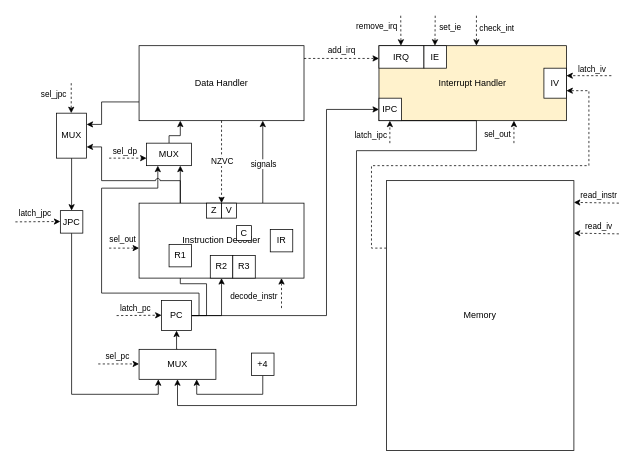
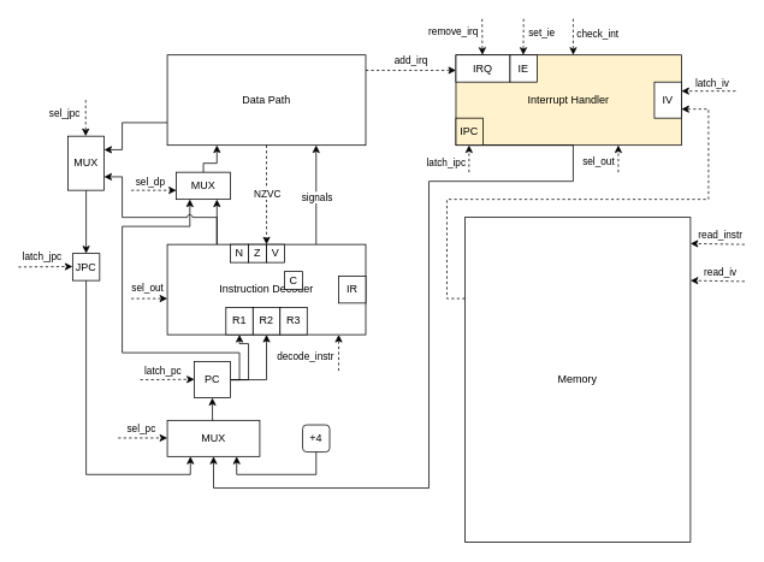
- <mxCell id="4" value="Data Handler" style="rounded=0;whiteSpace=wrap;html=1;" parent="1" vertex="1"><mxGeometry x="185" y="60" width="220" height="100" as="geometry" /></mxCell>
+ <mxCell id="4" value="Data Path" style="rounded=0;whiteSpace=wrap;html=1;" parent="1" vertex="1"><mxGeometry x="185" y="60" width="220" height="100" as="geometry" /></mxCell>
- <mxCell id="52" value="IPC" style="rounded=0;whiteSpace=wrap;html=1;" parent="1" vertex="1"><mxGeometry x="505" y="130" width="30" height="30" as="geometry" /></mxCell>
+ <mxCell id="52" value="IPC" style="rounded=0;whiteSpace=wrap;html=1;fillColor=#fff2cc;" parent="1" vertex="1"><mxGeometry x="505" y="130" width="30" height="30" as="geometry" /></mxCell>
+ <mxCell id="30" value="N" style="rounded=0;whiteSpace=wrap;html=1;" parent="1" vertex="1"><mxGeometry x="255" y="270" width="20" height="20" as="geometry" /></mxCell>
- <mxCell id="20" value="IR" style="rounded=0;whiteSpace=wrap;html=1;" parent="1" vertex="1"><mxGeometry x="360" y="305" width="30" height="30" as="geometry" /></mxCell>
+ <mxCell id="20" value="IR" style="rounded=0;whiteSpace=wrap;html=1;" parent="1" vertex="1"><mxGeometry x="375" y="305" width="30" height="30" as="geometry" /></mxCell>
- <mxCell id="8" style="edgeStyle=orthogonalEdgeStyle;rounded=0;orthogonalLoop=1;jettySize=auto;html=1;exitX=1;exitY=0.5;exitDx=0;exitDy=0;entryX=0;entryY=0.5;entryDx=0;entryDy=0;jumpStyle=arc;" parent="1" source="10" target="52" edge="1"><mxGeometry relative="1" as="geometry"><Array as="points"><mxPoint x="435" y="420" /><mxPoint x="435" y="145" /></Array></mxGeometry></mxCell>
- <mxCell id="21" value="R1" style="rounded=0;whiteSpace=wrap;html=1;" parent="1" vertex="1"><mxGeometry x="225" y="325" width="30" height="30" as="geometry" /></mxCell>
+ <mxCell id="21" value="R1" style="rounded=0;whiteSpace=wrap;html=1;" parent="1" vertex="1"><mxGeometry x="250" y="340" width="30" height="30" as="geometry" /></mxCell>
- <mxCell id="19" value="+4" style="rounded=0;whiteSpace=wrap;html=1;" parent="1" vertex="1"><mxGeometry x="335" y="470" width="30" height="30" as="geometry" /></mxCell>
+ <mxCell id="19" value="+4" style="whiteSpace=wrap;html=1;rounded=1;" parent="1" vertex="1"><mxGeometry x="335" y="470" width="30" height="30" as="geometry" /></mxCell>
